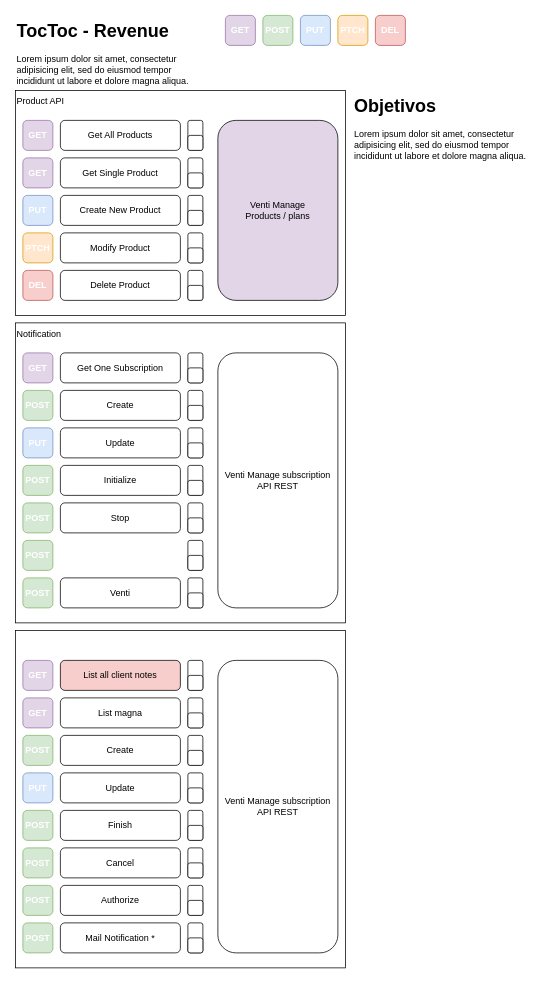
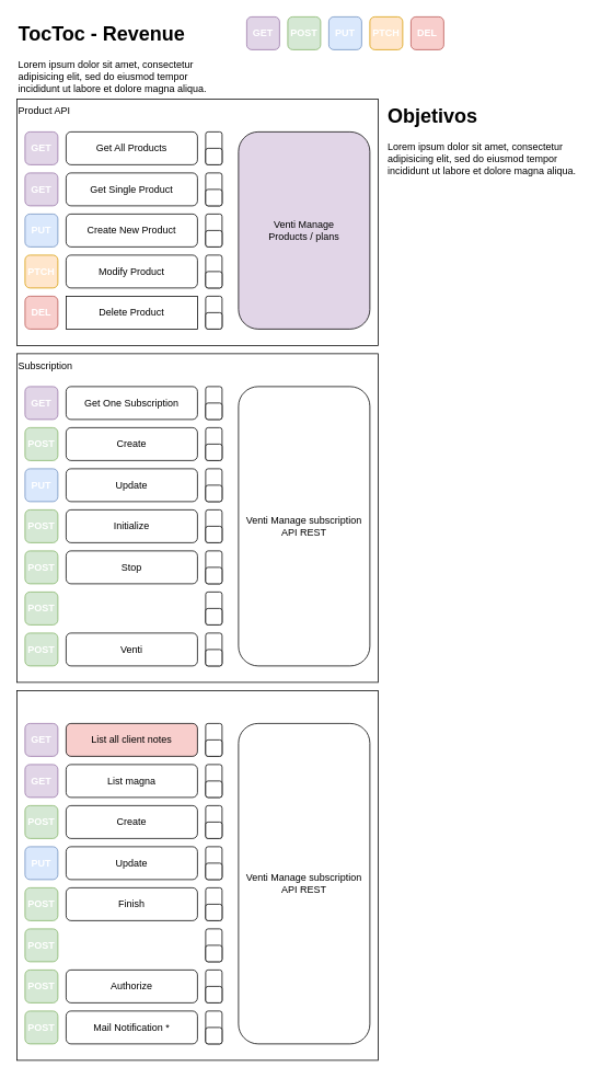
- <mxCell id="9" value="Delete Product" style="rounded=1;whiteSpace=wrap;html=1;" vertex="1" parent="1"><mxGeometry x="80" y="360" width="160" height="40" as="geometry" /></mxCell>
+ <mxCell id="9" value="Delete Product" style="whiteSpace=wrap;html=1;rounded=0;" vertex="1" parent="1"><mxGeometry x="80" y="360" width="160" height="40" as="geometry" /></mxCell>
- <mxCell id="30" value="Notification" style="text;html=1;align=left;verticalAlign=middle;whiteSpace=wrap;rounded=0;" vertex="1" parent="1"><mxGeometry x="20" y="430" width="200" height="30" as="geometry" /></mxCell>
+ <mxCell id="30" value="Subscription" style="text;html=1;align=left;verticalAlign=middle;whiteSpace=wrap;rounded=0;" vertex="1" parent="1"><mxGeometry x="20" y="430" width="200" height="30" as="geometry" /></mxCell>
- <mxCell id="48" value="Cancel" style="rounded=1;whiteSpace=wrap;html=1;" vertex="1" parent="1"><mxGeometry x="80" y="1130" width="160" height="40" as="geometry" /></mxCell>
